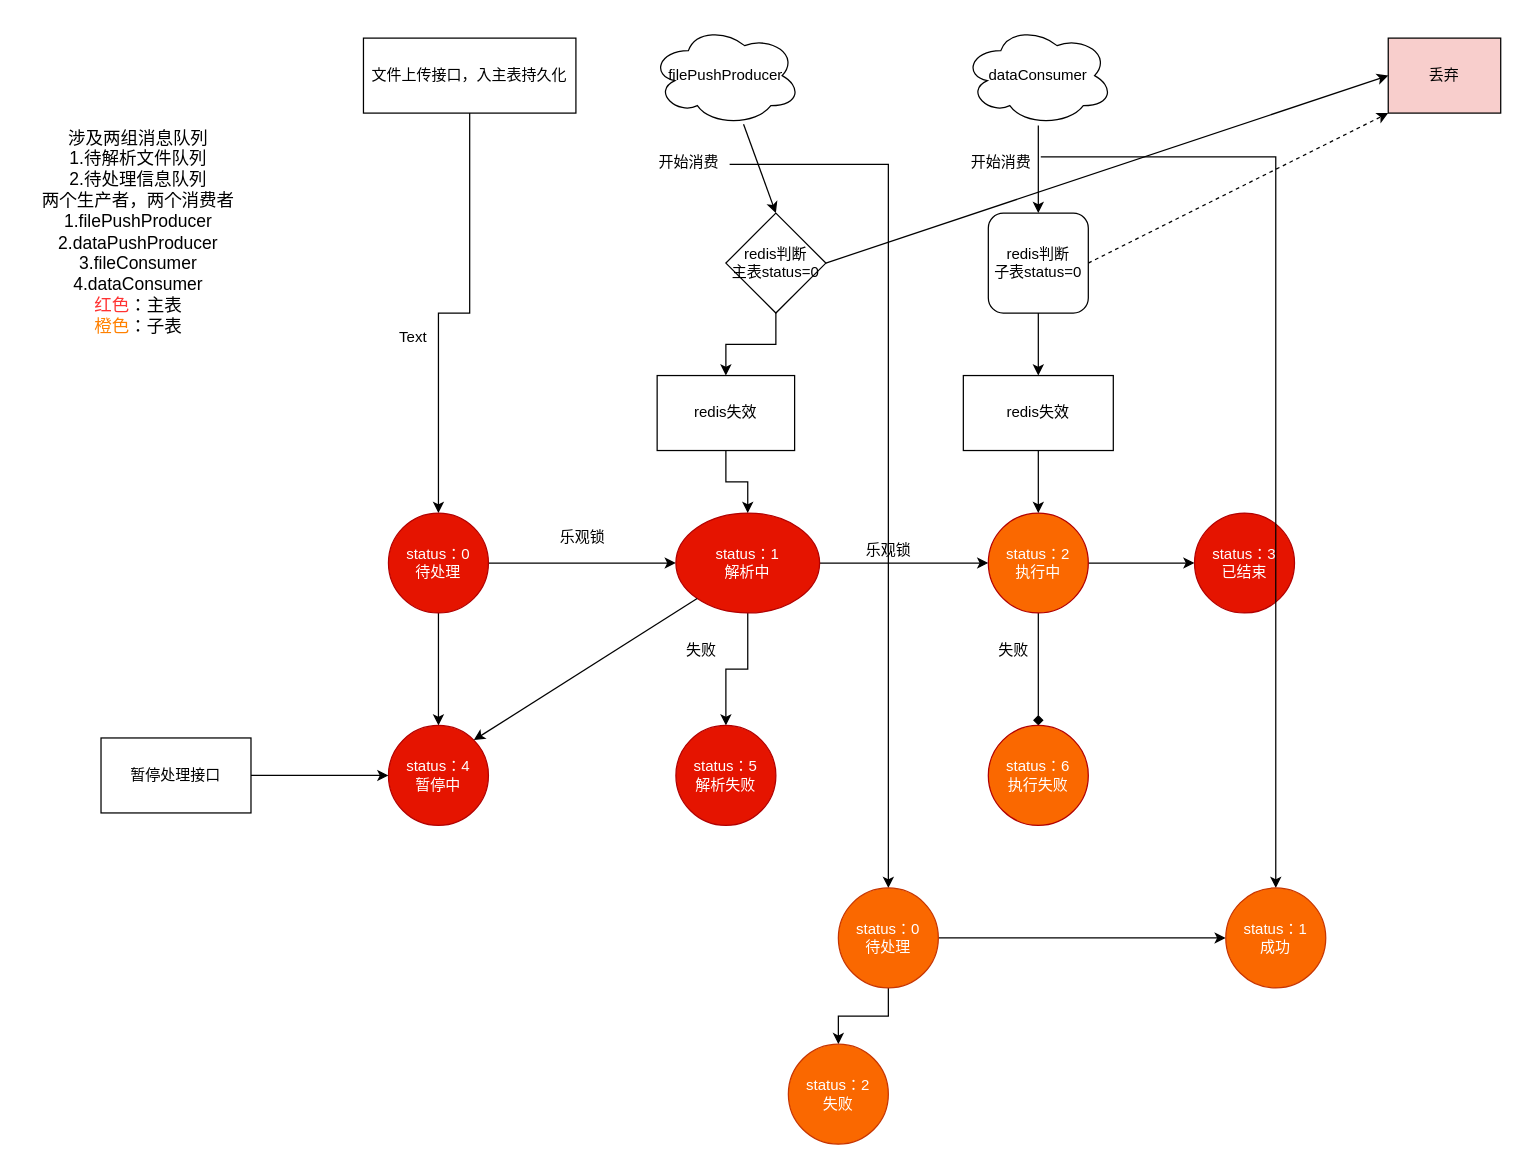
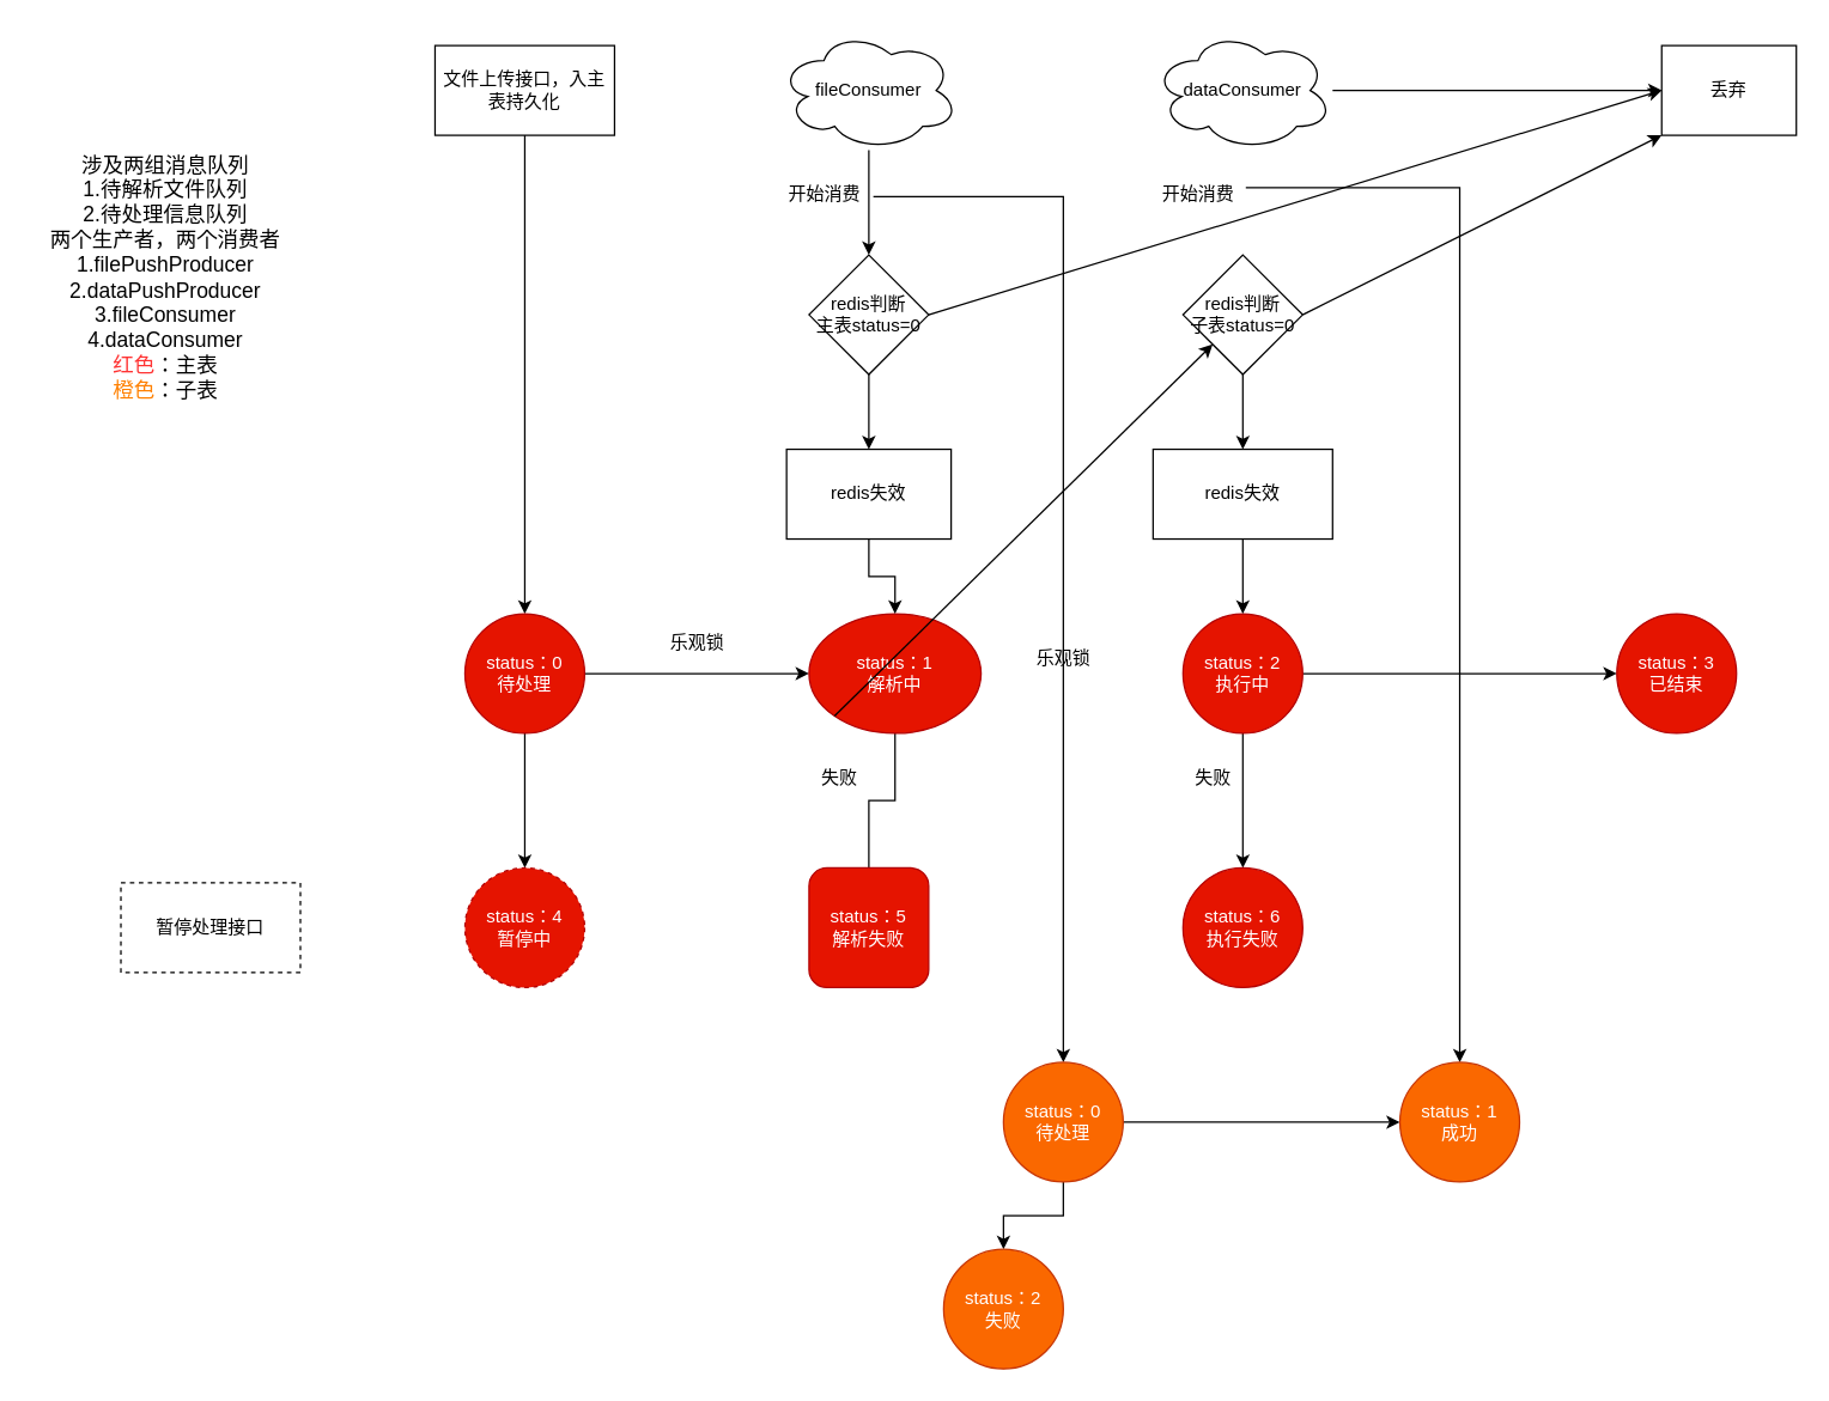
- <mxCell id="4" value="文件上传接口，入主表持久化" style="rounded=0;whiteSpace=wrap;html=1;" vertex="1" parent="1"><mxGeometry x="290" y="30" width="170" height="60" as="geometry" /></mxCell>
+ <mxCell id="4" value="文件上传接口，入主表持久化" style="rounded=0;whiteSpace=wrap;html=1;" vertex="1" parent="1"><mxGeometry x="290" y="30" width="120" height="60" as="geometry" /></mxCell>
- <mxCell id="18" value="filePushProducer" style="ellipse;shape=cloud;whiteSpace=wrap;html=1;" vertex="1" parent="1"><mxGeometry x="520" y="20" width="120" height="80" as="geometry" /></mxCell>
+ <mxCell id="18" value="fileConsumer" style="ellipse;shape=cloud;whiteSpace=wrap;html=1;" vertex="1" parent="1"><mxGeometry x="520" y="20" width="120" height="80" as="geometry" /></mxCell>
- <mxCell id="27" value="丢弃" style="rounded=0;whiteSpace=wrap;html=1;fillColor=#f8cecc;" vertex="1" parent="1"><mxGeometry x="1110" y="30" width="90" height="60" as="geometry" /></mxCell>
+ <mxCell id="27" value="丢弃" style="rounded=0;whiteSpace=wrap;html=1;" vertex="1" parent="1"><mxGeometry x="1110" y="30" width="90" height="60" as="geometry" /></mxCell>
- <mxCell id="20" value="" style="edgeStyle=orthogonalEdgeStyle;rounded=0;orthogonalLoop=1;jettySize=auto;html=1;" edge="1" parent="1" source="22" target="35"><mxGeometry relative="1" as="geometry" /></mxCell>
+ <mxCell id="20" value="" style="edgeStyle=orthogonalEdgeStyle;rounded=0;orthogonalLoop=1;jettySize=auto;html=1;" edge="1" parent="1" source="22" target="27"><mxGeometry relative="1" as="geometry" /></mxCell>
- <mxCell id="34" style="rounded=0;orthogonalLoop=1;jettySize=auto;html=1;exitX=1;exitY=0.5;exitDx=0;exitDy=0;entryX=0;entryY=1;entryDx=0;entryDy=0;dashed=1;" edge="1" parent="1" source="35" target="27"><mxGeometry relative="1" as="geometry" /></mxCell>
+ <mxCell id="34" style="rounded=0;orthogonalLoop=1;jettySize=auto;html=1;exitX=1;exitY=0.5;exitDx=0;exitDy=0;entryX=0;entryY=1;entryDx=0;entryDy=0;" edge="1" parent="1" source="35" target="27"><mxGeometry relative="1" as="geometry" /></mxCell>
- <mxCell id="26" value="redis判断&lt;br&gt;主表status=0" style="rhombus;whiteSpace=wrap;html=1;" vertex="1" parent="1"><mxGeometry x="580" y="170" width="80" height="80" as="geometry" /></mxCell>
+ <mxCell id="26" value="redis判断&lt;br&gt;主表status=0" style="rhombus;whiteSpace=wrap;html=1;" vertex="1" parent="1"><mxGeometry x="540" y="170" width="80" height="80" as="geometry" /></mxCell>
- <mxCell id="35" value="redis判断&lt;br&gt;子表status=0" style="whiteSpace=wrap;html=1;rounded=1;" vertex="1" parent="1"><mxGeometry x="790" y="170" width="80" height="80" as="geometry" /></mxCell>
+ <mxCell id="35" value="redis判断&lt;br&gt;子表status=0" style="rhombus;whiteSpace=wrap;html=1;" vertex="1" parent="1"><mxGeometry x="790" y="170" width="80" height="80" as="geometry" /></mxCell>
- <mxCell id="41" value="Text" style="text;html=1;strokeColor=none;fillColor=none;align=center;verticalAlign=middle;whiteSpace=wrap;rounded=0;" vertex="1" parent="1"><mxGeometry x="310" y="260" width="40" height="20" as="geometry" /></mxCell>
- <mxCell id="8" style="edgeStyle=none;rounded=0;orthogonalLoop=1;jettySize=auto;html=1;exitX=1;exitY=0.5;exitDx=0;exitDy=0;" edge="1" parent="1" source="11" target="14"><mxGeometry relative="1" as="geometry"><Array as="points"><mxPoint x="710" y="450" /></Array></mxGeometry></mxCell>
- <mxCell id="14" value="status：2&lt;br&gt;执行中" style="ellipse;whiteSpace=wrap;html=1;aspect=fixed;fillColor=#fa6800;strokeColor=#B20000;fontColor=#ffffff;" vertex="1" parent="1"><mxGeometry x="790" y="410" width="80" height="80" as="geometry" /></mxCell>
+ <mxCell id="14" value="status：2&lt;br&gt;执行中" style="ellipse;whiteSpace=wrap;html=1;aspect=fixed;fillColor=#e51400;strokeColor=#B20000;fontColor=#ffffff;" vertex="1" parent="1"><mxGeometry x="790" y="410" width="80" height="80" as="geometry" /></mxCell>
- <mxCell id="15" value="status：3&lt;br&gt;已结束" style="ellipse;whiteSpace=wrap;html=1;aspect=fixed;fillColor=#e51400;strokeColor=#B20000;fontColor=#ffffff;" vertex="1" parent="1"><mxGeometry x="955" y="410" width="80" height="80" as="geometry" /></mxCell>
+ <mxCell id="15" value="status：3&lt;br&gt;已结束" style="ellipse;whiteSpace=wrap;html=1;aspect=fixed;fillColor=#e51400;strokeColor=#B20000;fontColor=#ffffff;" vertex="1" parent="1"><mxGeometry x="1080" y="410" width="80" height="80" as="geometry" /></mxCell>
- <mxCell id="47" value="" style="endArrow=classic;html=1;exitX=0;exitY=1;exitDx=0;exitDy=0;entryX=1;entryY=0;entryDx=0;entryDy=0;" edge="1" parent="1" source="11" target="16"><mxGeometry width="50" height="50" relative="1" as="geometry"><mxPoint x="670" y="530" as="sourcePoint" /><mxPoint x="720" y="480" as="targetPoint" /></mxGeometry></mxCell>
+ <mxCell id="47" value="" style="endArrow=classic;html=1;exitX=0;exitY=1;exitDx=0;exitDy=0;" edge="1" parent="1" source="11" target="35"><mxGeometry width="50" height="50" relative="1" as="geometry"><mxPoint x="670" y="530" as="sourcePoint" /><mxPoint x="720" y="480" as="targetPoint" /></mxGeometry></mxCell>
- <mxCell id="12" style="edgeStyle=none;rounded=0;orthogonalLoop=1;jettySize=auto;html=1;exitX=0.5;exitY=1;exitDx=0;exitDy=0;entryX=0.5;entryY=0;entryDx=0;entryDy=0;endArrow=diamond;" edge="1" parent="1" source="14" target="39"><mxGeometry relative="1" as="geometry" /></mxCell>
+ <mxCell id="12" style="edgeStyle=none;rounded=0;orthogonalLoop=1;jettySize=auto;html=1;exitX=0.5;exitY=1;exitDx=0;exitDy=0;entryX=0.5;entryY=0;entryDx=0;entryDy=0;" edge="1" parent="1" source="14" target="39"><mxGeometry relative="1" as="geometry" /></mxCell>
- <mxCell id="9" value="" style="edgeStyle=orthogonalEdgeStyle;rounded=0;orthogonalLoop=1;jettySize=auto;html=1;" edge="1" parent="1" source="11" target="31"><mxGeometry relative="1" as="geometry" /></mxCell>
+ <mxCell id="9" value="" style="edgeStyle=orthogonalEdgeStyle;rounded=0;orthogonalLoop=1;jettySize=auto;html=1;endArrow=none;" edge="1" parent="1" source="11" target="31"><mxGeometry relative="1" as="geometry" /></mxCell>
- <mxCell id="49" value="暂停处理接口" style="rounded=0;whiteSpace=wrap;html=1;" vertex="1" parent="1"><mxGeometry x="80" y="590" width="120" height="60" as="geometry" /></mxCell>
+ <mxCell id="49" value="暂停处理接口" style="rounded=0;whiteSpace=wrap;html=1;dashed=1;" vertex="1" parent="1"><mxGeometry x="80" y="590" width="120" height="60" as="geometry" /></mxCell>
- <mxCell id="48" style="edgeStyle=orthogonalEdgeStyle;rounded=0;orthogonalLoop=1;jettySize=auto;html=1;entryX=0;entryY=0.5;entryDx=0;entryDy=0;" edge="1" parent="1" source="49" target="16"><mxGeometry relative="1" as="geometry" /></mxCell>
- <mxCell id="16" value="status：4&lt;br&gt;暂停中" style="ellipse;whiteSpace=wrap;html=1;aspect=fixed;fillColor=#e51400;strokeColor=#B20000;fontColor=#ffffff;" vertex="1" parent="1"><mxGeometry x="310" y="580" width="80" height="80" as="geometry" /></mxCell>
+ <mxCell id="16" value="status：4&lt;br&gt;暂停中" style="ellipse;whiteSpace=wrap;html=1;aspect=fixed;fillColor=#e51400;strokeColor=#B20000;fontColor=#ffffff;dashed=1;" vertex="1" parent="1"><mxGeometry x="310" y="580" width="80" height="80" as="geometry" /></mxCell>
- <mxCell id="31" value="status：5&lt;br&gt;解析失败" style="ellipse;whiteSpace=wrap;html=1;aspect=fixed;fillColor=#e51400;strokeColor=#B20000;fontColor=#ffffff;" vertex="1" parent="1"><mxGeometry x="540" y="580" width="80" height="80" as="geometry" /></mxCell>
+ <mxCell id="31" value="status：5&lt;br&gt;解析失败" style="whiteSpace=wrap;html=1;aspect=fixed;fillColor=#e51400;strokeColor=#B20000;fontColor=#ffffff;rounded=1;" vertex="1" parent="1"><mxGeometry x="540" y="580" width="80" height="80" as="geometry" /></mxCell>
- <mxCell id="39" value="status：6&lt;br&gt;执行失败" style="ellipse;whiteSpace=wrap;html=1;aspect=fixed;fillColor=#fa6800;strokeColor=#B20000;fontColor=#ffffff;" vertex="1" parent="1"><mxGeometry x="790" y="580" width="80" height="80" as="geometry" /></mxCell>
+ <mxCell id="39" value="status：6&lt;br&gt;执行失败" style="ellipse;whiteSpace=wrap;html=1;aspect=fixed;fillColor=#e51400;strokeColor=#B20000;fontColor=#ffffff;" vertex="1" parent="1"><mxGeometry x="790" y="580" width="80" height="80" as="geometry" /></mxCell>
- <mxCell id="45" value="status：1&lt;br&gt;成功" style="ellipse;whiteSpace=wrap;html=1;aspect=fixed;fillColor=#fa6800;strokeColor=#C73500;fontColor=#ffffff;" vertex="1" parent="1"><mxGeometry x="980" y="710" width="80" height="80" as="geometry" /></mxCell>
+ <mxCell id="45" value="status：1&lt;br&gt;成功" style="ellipse;whiteSpace=wrap;html=1;aspect=fixed;fillColor=#fa6800;strokeColor=#C73500;fontColor=#ffffff;" vertex="1" parent="1"><mxGeometry x="935" y="710" width="80" height="80" as="geometry" /></mxCell>
